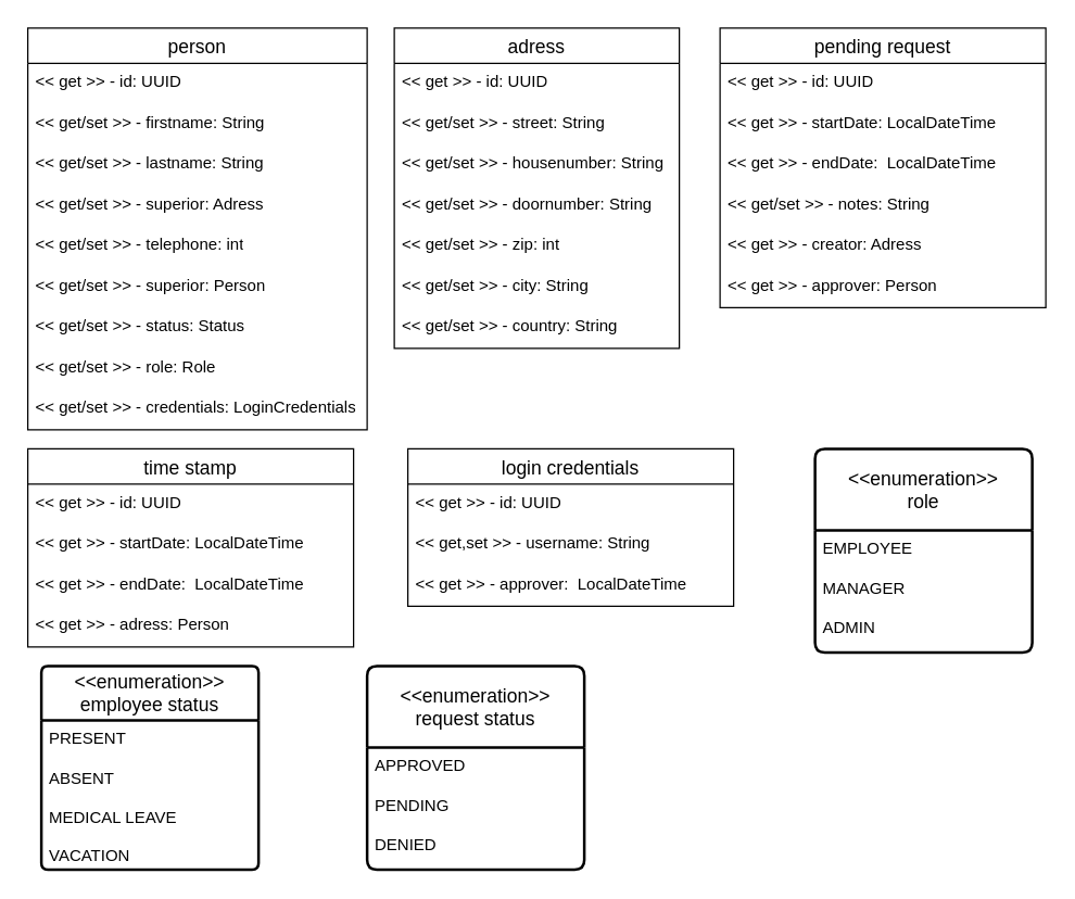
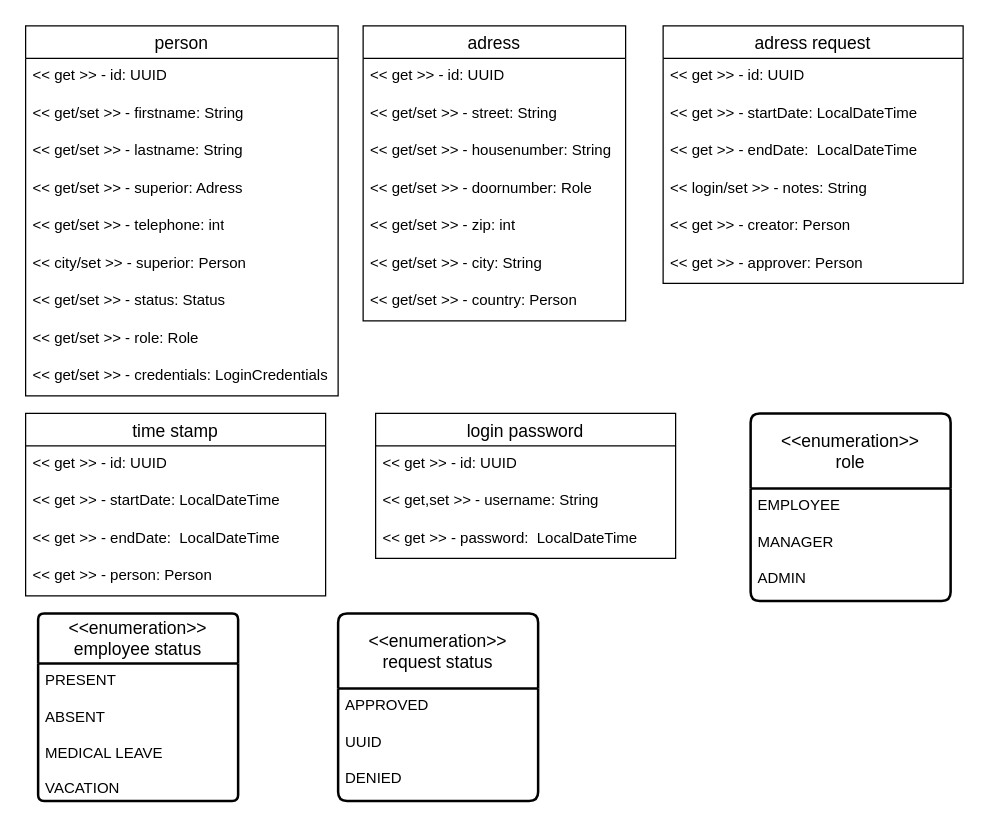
- <mxCell id="20" value="pending request" style="swimlane;fontStyle=0;childLayout=stackLayout;horizontal=1;startSize=26;horizontalStack=0;resizeParent=1;resizeParentMax=0;resizeLast=0;collapsible=1;marginBottom=0;align=center;fontSize=14;" parent="1" vertex="1"><mxGeometry x="530" y="20" width="240" height="206" as="geometry" /></mxCell>
+ <mxCell id="20" value="adress request" style="swimlane;fontStyle=0;childLayout=stackLayout;horizontal=1;startSize=26;horizontalStack=0;resizeParent=1;resizeParentMax=0;resizeLast=0;collapsible=1;marginBottom=0;align=center;fontSize=14;" parent="1" vertex="1"><mxGeometry x="530" y="20" width="240" height="206" as="geometry" /></mxCell>
- <mxCell id="24" value="&amp;lt;&amp;lt; get/set &amp;gt;&amp;gt;&amp;nbsp;- notes: String" style="text;strokeColor=none;fillColor=none;spacingLeft=4;spacingRight=4;overflow=hidden;rotatable=0;points=[[0,0.5],[1,0.5]];portConstraint=eastwest;fontSize=12;whiteSpace=wrap;html=1;" parent="20" vertex="1"><mxGeometry y="116" width="240" height="30" as="geometry" /></mxCell>
+ <mxCell id="24" value="&amp;lt;&amp;lt; login/set &amp;gt;&amp;gt;&amp;nbsp;- notes: String" style="text;strokeColor=none;fillColor=none;spacingLeft=4;spacingRight=4;overflow=hidden;rotatable=0;points=[[0,0.5],[1,0.5]];portConstraint=eastwest;fontSize=12;whiteSpace=wrap;html=1;" parent="20" vertex="1"><mxGeometry y="116" width="240" height="30" as="geometry" /></mxCell>
- <mxCell id="16" value="&amp;lt;&amp;lt; get/set &amp;gt;&amp;gt;&amp;nbsp;- doornumber: String" style="text;strokeColor=none;fillColor=none;spacingLeft=4;spacingRight=4;overflow=hidden;rotatable=0;points=[[0,0.5],[1,0.5]];portConstraint=eastwest;fontSize=12;whiteSpace=wrap;html=1;" parent="12" vertex="1"><mxGeometry y="116" width="210" height="30" as="geometry" /></mxCell>
+ <mxCell id="16" value="&amp;lt;&amp;lt; get/set &amp;gt;&amp;gt;&amp;nbsp;- doornumber: Role" style="text;strokeColor=none;fillColor=none;spacingLeft=4;spacingRight=4;overflow=hidden;rotatable=0;points=[[0,0.5],[1,0.5]];portConstraint=eastwest;fontSize=12;whiteSpace=wrap;html=1;" parent="12" vertex="1"><mxGeometry y="116" width="210" height="30" as="geometry" /></mxCell>
- <mxCell id="25" value="&amp;lt;&amp;lt; get &amp;gt;&amp;gt;&amp;nbsp;- creator: Adress" style="text;strokeColor=none;fillColor=none;spacingLeft=4;spacingRight=4;overflow=hidden;rotatable=0;points=[[0,0.5],[1,0.5]];portConstraint=eastwest;fontSize=12;whiteSpace=wrap;html=1;" parent="20" vertex="1"><mxGeometry y="146" width="240" height="30" as="geometry" /></mxCell>
+ <mxCell id="25" value="&amp;lt;&amp;lt; get &amp;gt;&amp;gt;&amp;nbsp;- creator: Person" style="text;strokeColor=none;fillColor=none;spacingLeft=4;spacingRight=4;overflow=hidden;rotatable=0;points=[[0,0.5],[1,0.5]];portConstraint=eastwest;fontSize=12;whiteSpace=wrap;html=1;" parent="20" vertex="1"><mxGeometry y="146" width="240" height="30" as="geometry" /></mxCell>
- <mxCell id="8" value="&amp;lt;&amp;lt; get/set &amp;gt;&amp;gt; - superior: Person" style="text;strokeColor=none;fillColor=none;spacingLeft=4;spacingRight=4;overflow=hidden;rotatable=0;points=[[0,0.5],[1,0.5]];portConstraint=eastwest;fontSize=12;whiteSpace=wrap;html=1;" parent="2" vertex="1"><mxGeometry y="176" width="250" height="30" as="geometry" /></mxCell>
+ <mxCell id="8" value="&amp;lt;&amp;lt; city/set &amp;gt;&amp;gt; - superior: Person" style="text;strokeColor=none;fillColor=none;spacingLeft=4;spacingRight=4;overflow=hidden;rotatable=0;points=[[0,0.5],[1,0.5]];portConstraint=eastwest;fontSize=12;whiteSpace=wrap;html=1;" parent="2" vertex="1"><mxGeometry y="176" width="250" height="30" as="geometry" /></mxCell>
- <mxCell id="19" value="&amp;lt;&amp;lt; get/set &amp;gt;&amp;gt;&amp;nbsp;- country: String" style="text;strokeColor=none;fillColor=none;spacingLeft=4;spacingRight=4;overflow=hidden;rotatable=0;points=[[0,0.5],[1,0.5]];portConstraint=eastwest;fontSize=12;whiteSpace=wrap;html=1;" parent="12" vertex="1"><mxGeometry y="206" width="210" height="30" as="geometry" /></mxCell>
+ <mxCell id="19" value="&amp;lt;&amp;lt; get/set &amp;gt;&amp;gt;&amp;nbsp;- country: Person" style="text;strokeColor=none;fillColor=none;spacingLeft=4;spacingRight=4;overflow=hidden;rotatable=0;points=[[0,0.5],[1,0.5]];portConstraint=eastwest;fontSize=12;whiteSpace=wrap;html=1;" parent="12" vertex="1"><mxGeometry y="206" width="210" height="30" as="geometry" /></mxCell>
- <mxCell id="32" value="login credentials" style="swimlane;fontStyle=0;childLayout=stackLayout;horizontal=1;startSize=26;horizontalStack=0;resizeParent=1;resizeParentMax=0;resizeLast=0;collapsible=1;marginBottom=0;align=center;fontSize=14;" parent="1" vertex="1"><mxGeometry x="300" y="330" width="240" height="116" as="geometry" /></mxCell>
+ <mxCell id="32" value="login password" style="swimlane;fontStyle=0;childLayout=stackLayout;horizontal=1;startSize=26;horizontalStack=0;resizeParent=1;resizeParentMax=0;resizeLast=0;collapsible=1;marginBottom=0;align=center;fontSize=14;" parent="1" vertex="1"><mxGeometry x="300" y="330" width="240" height="116" as="geometry" /></mxCell>
- <mxCell id="35" value="&amp;lt;&amp;lt; get &amp;gt;&amp;gt;&amp;nbsp;- approver:&amp;nbsp;&amp;nbsp;LocalDateTime" style="text;strokeColor=none;fillColor=none;spacingLeft=4;spacingRight=4;overflow=hidden;rotatable=0;points=[[0,0.5],[1,0.5]];portConstraint=eastwest;fontSize=12;whiteSpace=wrap;html=1;" parent="32" vertex="1"><mxGeometry y="86" width="240" height="30" as="geometry" /></mxCell>
+ <mxCell id="35" value="&amp;lt;&amp;lt; get &amp;gt;&amp;gt;&amp;nbsp;- password:&amp;nbsp;&amp;nbsp;LocalDateTime" style="text;strokeColor=none;fillColor=none;spacingLeft=4;spacingRight=4;overflow=hidden;rotatable=0;points=[[0,0.5],[1,0.5]];portConstraint=eastwest;fontSize=12;whiteSpace=wrap;html=1;" parent="32" vertex="1"><mxGeometry y="86" width="240" height="30" as="geometry" /></mxCell>
- <mxCell id="31" value="&amp;lt;&amp;lt; get &amp;gt;&amp;gt;&amp;nbsp;- adress: Person" style="text;strokeColor=none;fillColor=none;spacingLeft=4;spacingRight=4;overflow=hidden;rotatable=0;points=[[0,0.5],[1,0.5]];portConstraint=eastwest;fontSize=12;whiteSpace=wrap;html=1;" parent="27" vertex="1"><mxGeometry y="116" width="240" height="30" as="geometry" /></mxCell>
+ <mxCell id="31" value="&amp;lt;&amp;lt; get &amp;gt;&amp;gt;&amp;nbsp;- person: Person" style="text;strokeColor=none;fillColor=none;spacingLeft=4;spacingRight=4;overflow=hidden;rotatable=0;points=[[0,0.5],[1,0.5]];portConstraint=eastwest;fontSize=12;whiteSpace=wrap;html=1;" parent="27" vertex="1"><mxGeometry y="116" width="240" height="30" as="geometry" /></mxCell>
- <mxCell id="41" value="APPROVED&lt;div&gt;&lt;br&gt;&lt;/div&gt;&lt;div&gt;PENDING&lt;/div&gt;&lt;div&gt;&lt;br&gt;&lt;/div&gt;&lt;div&gt;DENIED&lt;/div&gt;" style="align=left;strokeColor=none;fillColor=none;spacingLeft=4;spacingRight=4;fontSize=12;verticalAlign=top;resizable=0;rotatable=0;part=1;html=1;whiteSpace=wrap;" parent="40" vertex="1"><mxGeometry y="60" width="160" height="90" as="geometry" /></mxCell>
+ <mxCell id="41" value="APPROVED&lt;div&gt;&lt;br&gt;&lt;/div&gt;&lt;div&gt;UUID&lt;/div&gt;&lt;div&gt;&lt;br&gt;&lt;/div&gt;&lt;div&gt;DENIED&lt;/div&gt;" style="align=left;strokeColor=none;fillColor=none;spacingLeft=4;spacingRight=4;fontSize=12;verticalAlign=top;resizable=0;rotatable=0;part=1;html=1;whiteSpace=wrap;" parent="40" vertex="1"><mxGeometry y="60" width="160" height="90" as="geometry" /></mxCell>
